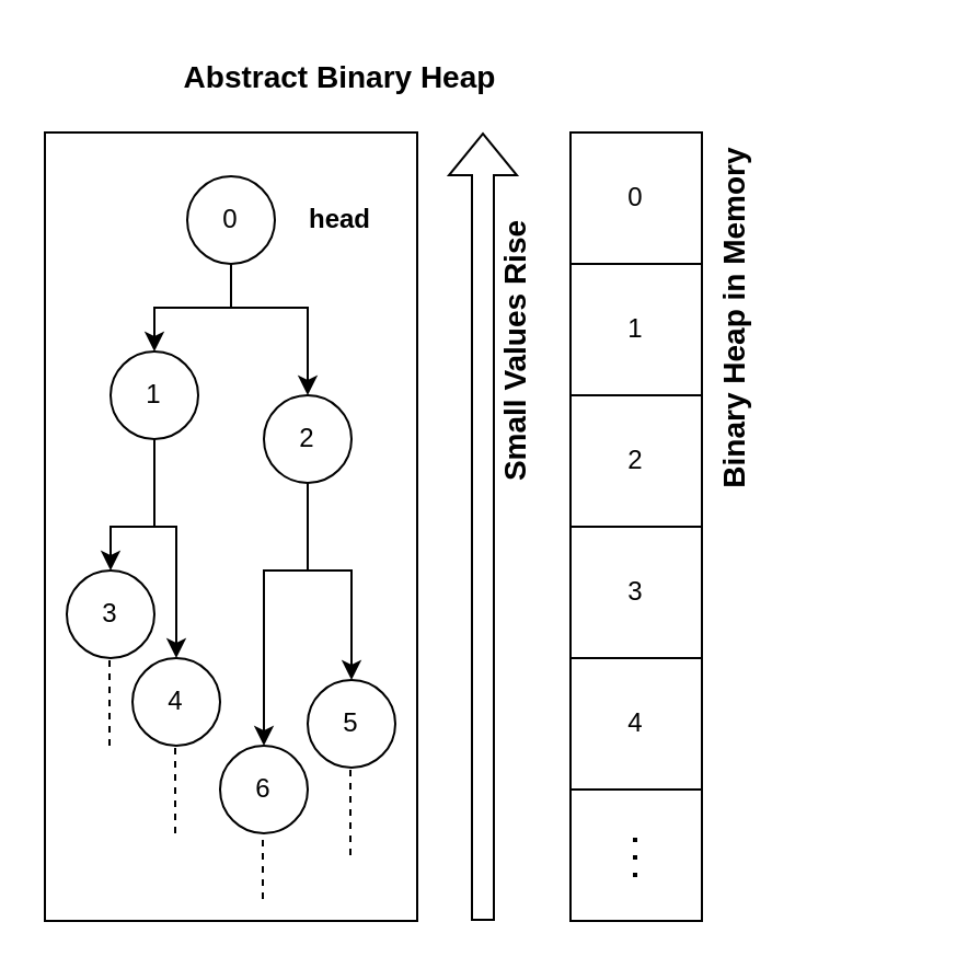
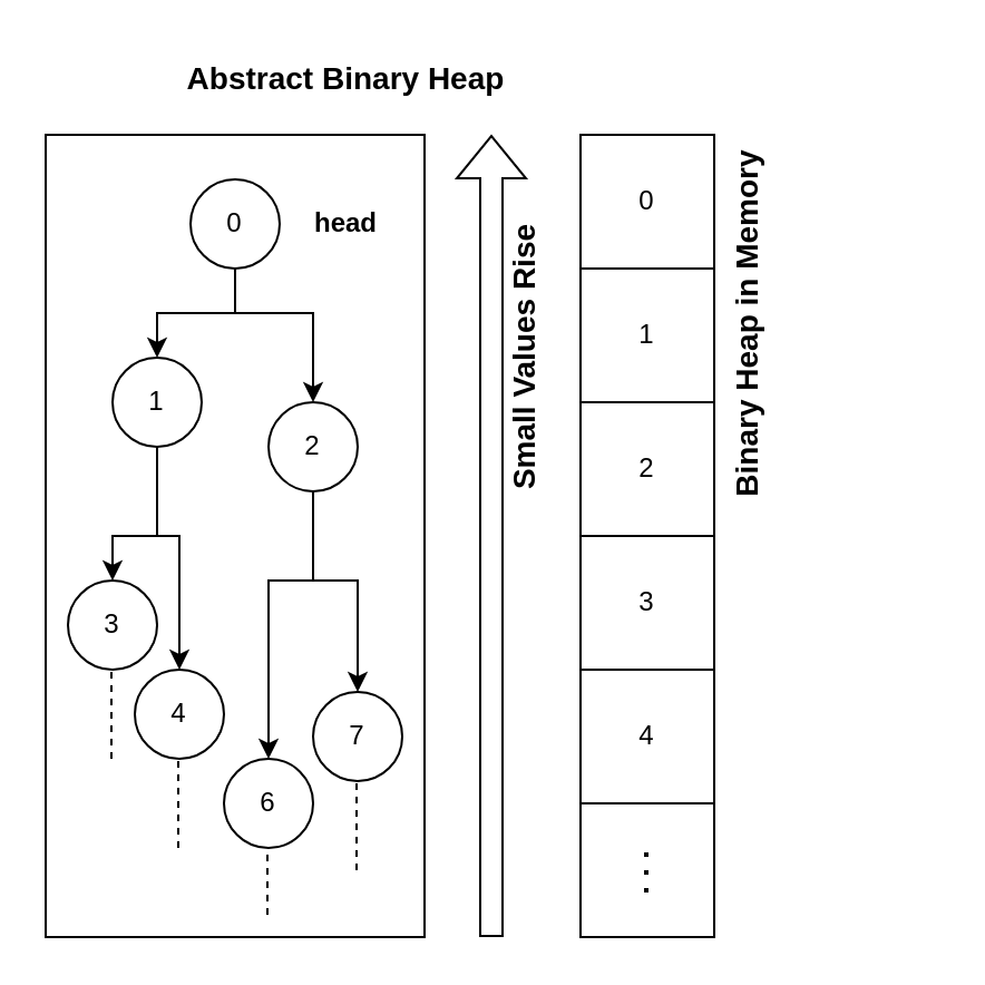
- <mxCell id="25" value="5" style="text;html=1;align=center;verticalAlign=middle;whiteSpace=wrap;rounded=0;" vertex="1" parent="1"><mxGeometry x="130" y="315" width="60" height="30" as="geometry" /></mxCell>
+ <mxCell id="25" value="7" style="text;html=1;align=center;verticalAlign=middle;whiteSpace=wrap;rounded=0;" vertex="1" parent="1"><mxGeometry x="130" y="315" width="60" height="30" as="geometry" /></mxCell>
